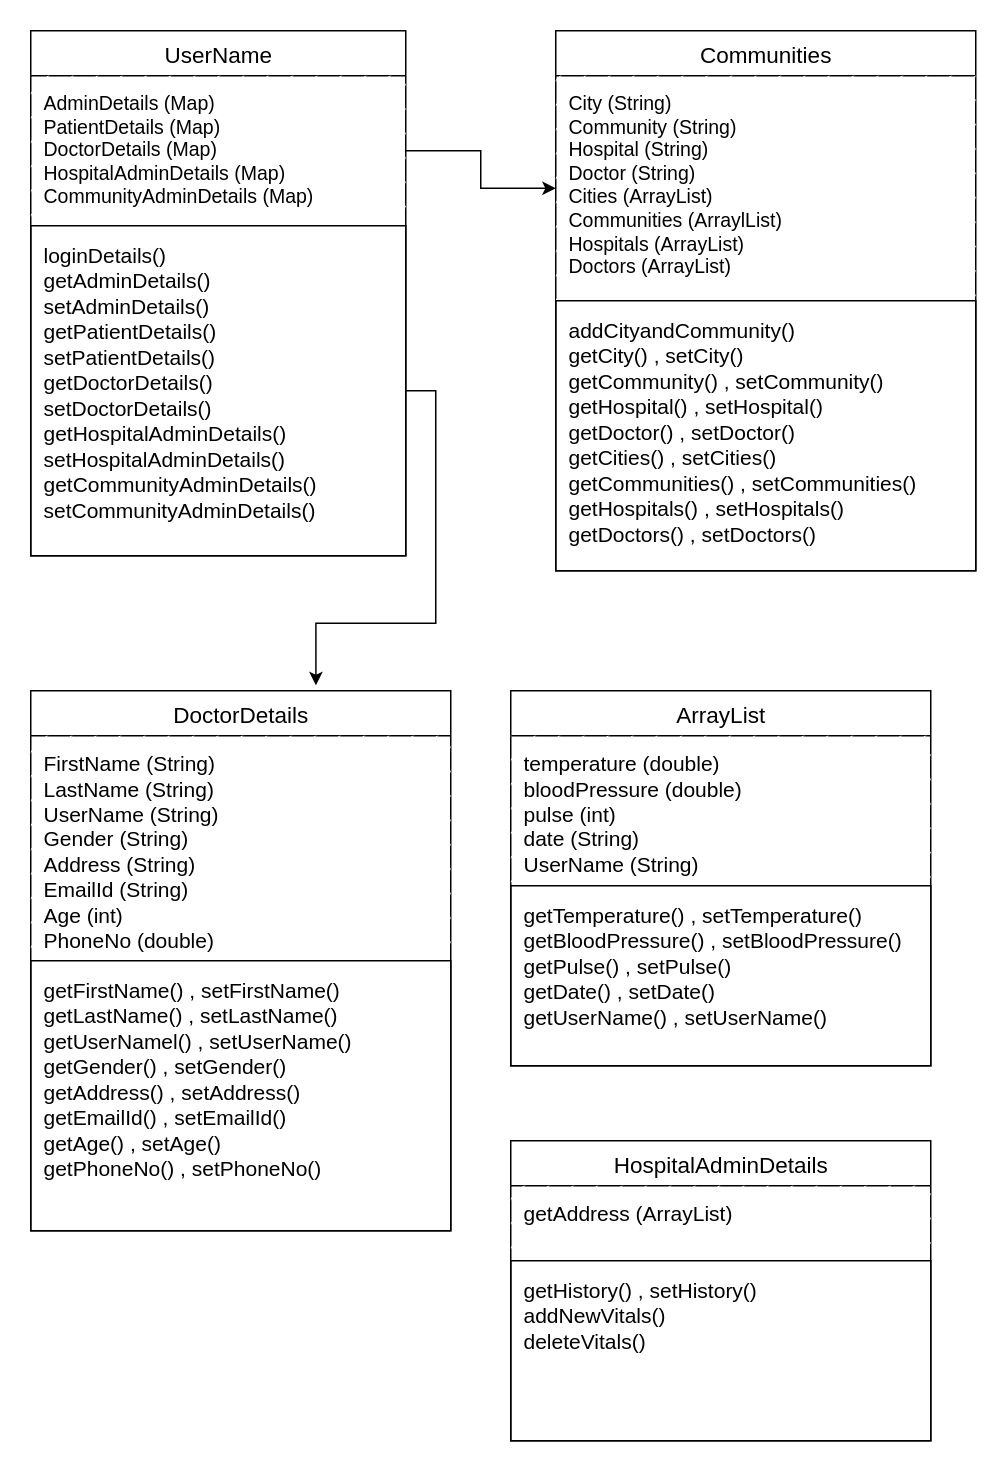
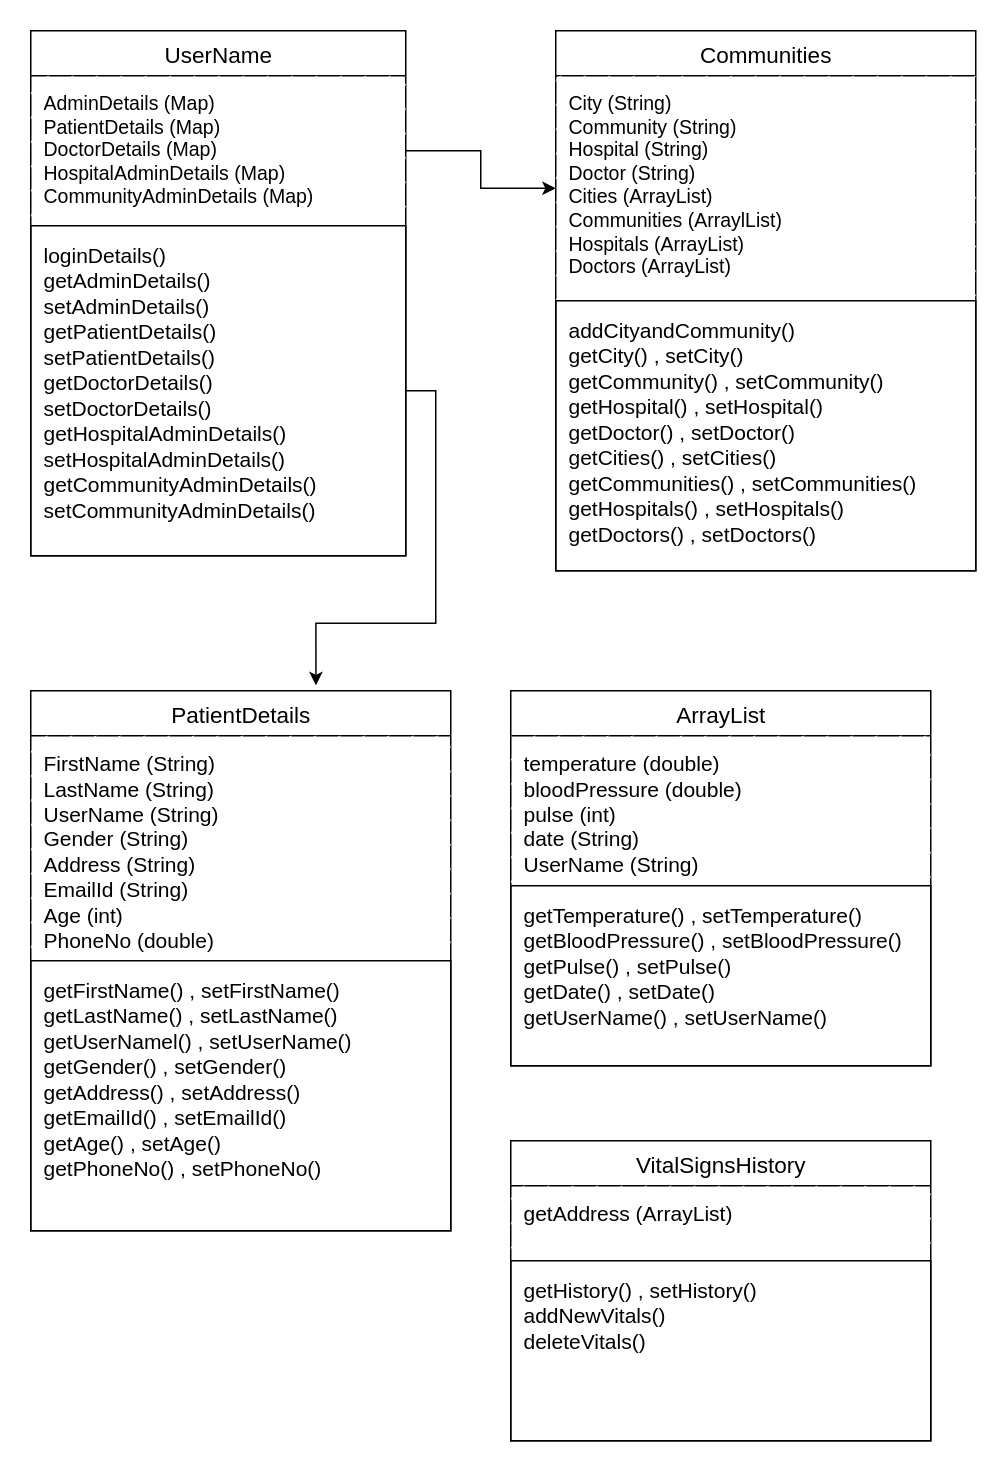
- <mxCell id="9" value="DoctorDetails" style="swimlane;fontStyle=0;childLayout=stackLayout;horizontal=1;startSize=30;horizontalStack=0;resizeParent=1;resizeParentMax=0;resizeLast=0;collapsible=1;marginBottom=0;verticalAlign=middle;labelBackgroundColor=none;spacingTop=1;spacingLeft=1;fontSize=15;" vertex="1" parent="1"><mxGeometry x="20" y="460" width="280" height="360" as="geometry" /></mxCell>
+ <mxCell id="9" value="PatientDetails" style="swimlane;fontStyle=0;childLayout=stackLayout;horizontal=1;startSize=30;horizontalStack=0;resizeParent=1;resizeParentMax=0;resizeLast=0;collapsible=1;marginBottom=0;verticalAlign=middle;labelBackgroundColor=none;spacingTop=1;spacingLeft=1;fontSize=15;" vertex="1" parent="1"><mxGeometry x="20" y="460" width="280" height="360" as="geometry" /></mxCell>
- <mxCell id="16" value="HospitalAdminDetails" style="swimlane;fontStyle=0;childLayout=stackLayout;horizontal=1;startSize=30;horizontalStack=0;resizeParent=1;resizeParentMax=0;resizeLast=0;collapsible=1;marginBottom=0;verticalAlign=middle;labelBackgroundColor=none;spacingTop=1;spacingLeft=1;fontSize=15;" vertex="1" parent="1"><mxGeometry x="340" y="760" width="280" height="200" as="geometry" /></mxCell>
+ <mxCell id="16" value="VitalSignsHistory" style="swimlane;fontStyle=0;childLayout=stackLayout;horizontal=1;startSize=30;horizontalStack=0;resizeParent=1;resizeParentMax=0;resizeLast=0;collapsible=1;marginBottom=0;verticalAlign=middle;labelBackgroundColor=none;spacingTop=1;spacingLeft=1;fontSize=15;" vertex="1" parent="1"><mxGeometry x="340" y="760" width="280" height="200" as="geometry" /></mxCell>
